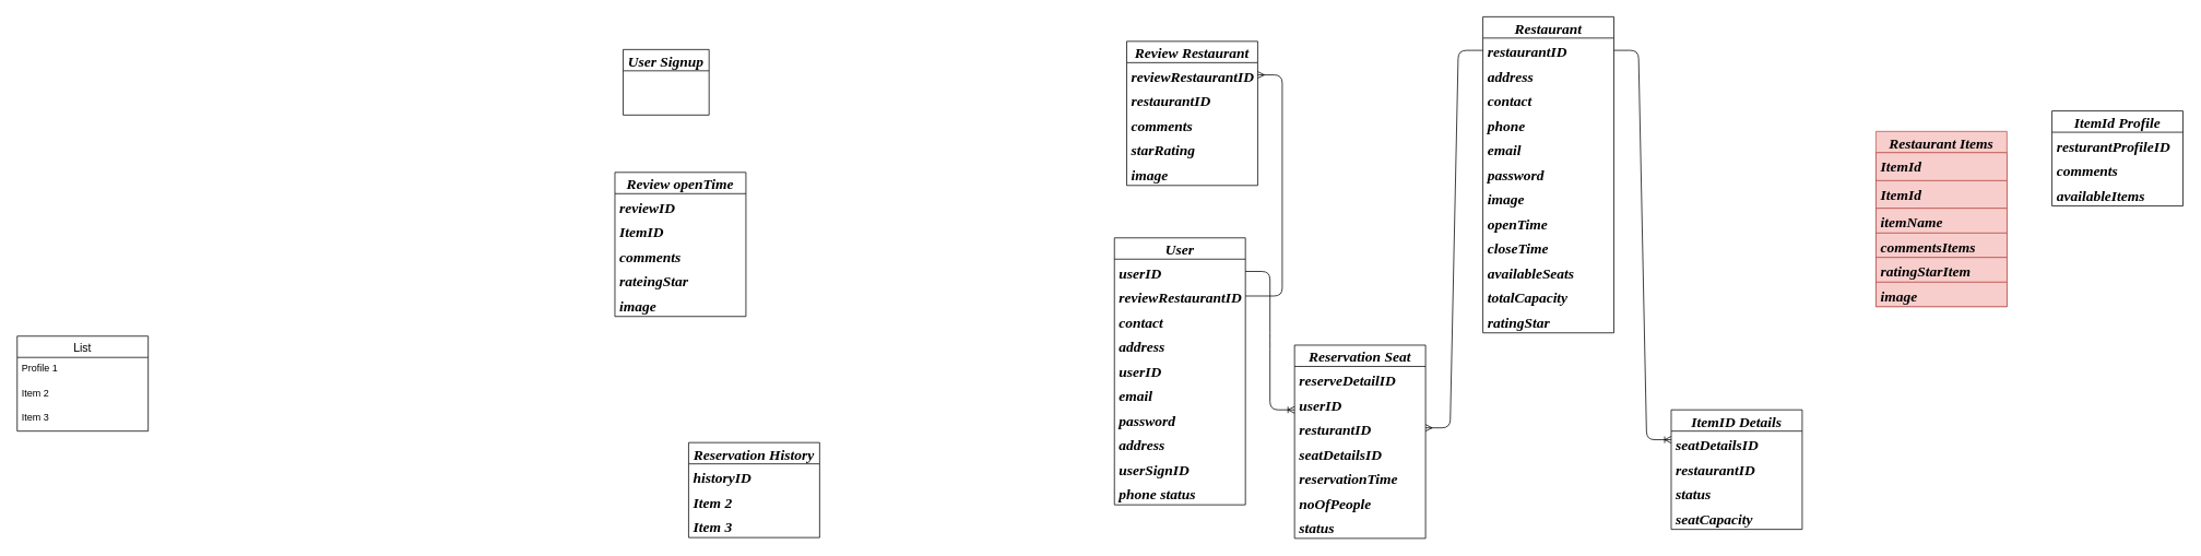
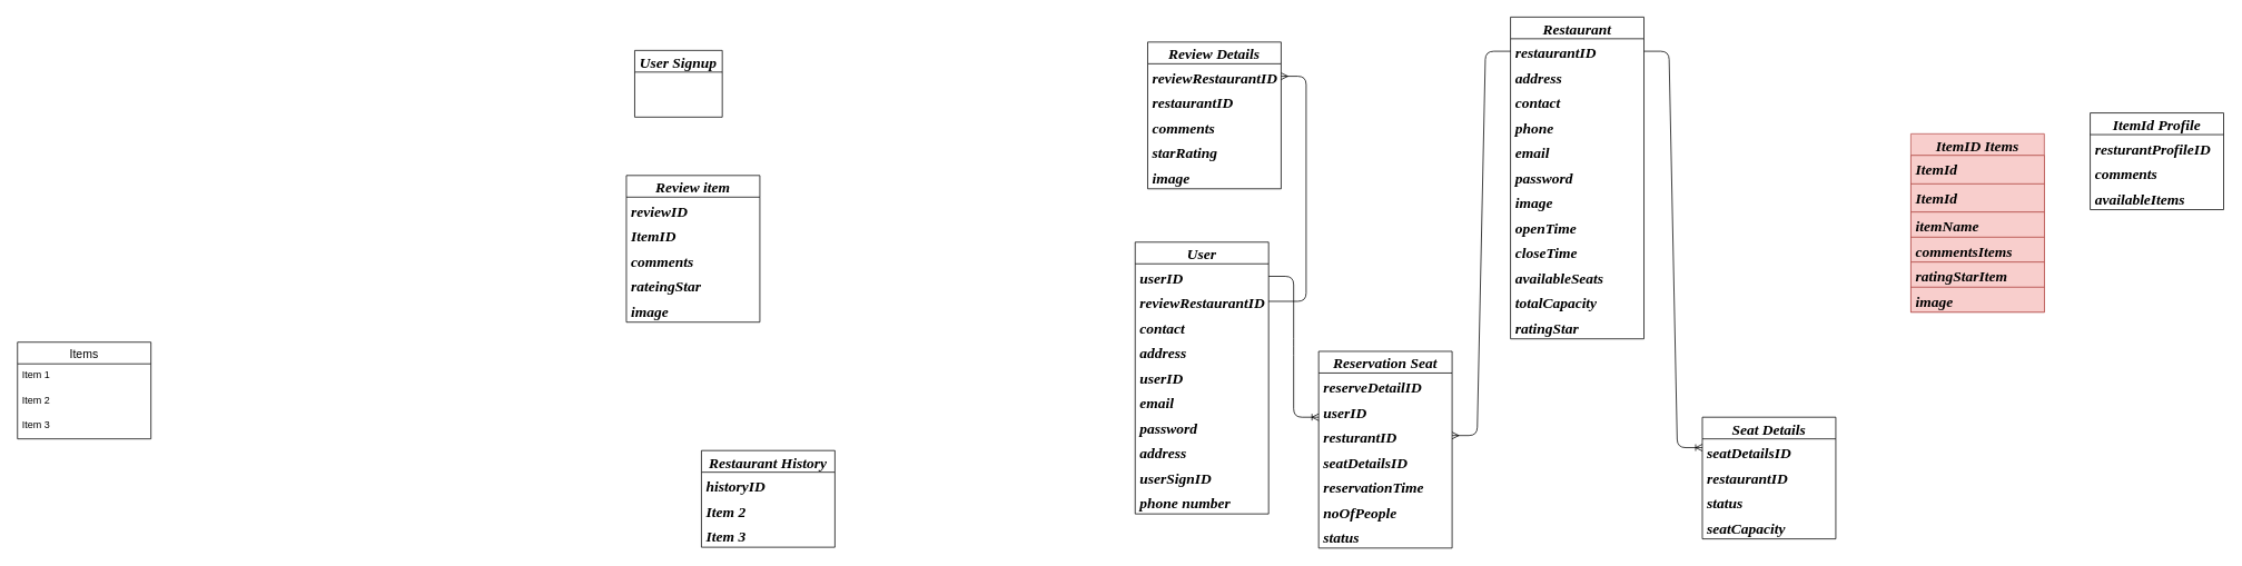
- <mxCell id="31" value="Review Restaurant" style="swimlane;fontStyle=3;childLayout=stackLayout;horizontal=1;startSize=26;horizontalStack=0;resizeParent=1;resizeParentMax=0;resizeLast=0;collapsible=1;marginBottom=0;align=center;fontSize=18;fontFamily=Times New Roman;" parent="1" vertex="1"><mxGeometry x="1375" y="50" width="160" height="176" as="geometry" /></mxCell>
+ <mxCell id="31" value="Review Details" style="swimlane;fontStyle=3;childLayout=stackLayout;horizontal=1;startSize=26;horizontalStack=0;resizeParent=1;resizeParentMax=0;resizeLast=0;collapsible=1;marginBottom=0;align=center;fontSize=18;fontFamily=Times New Roman;" parent="1" vertex="1"><mxGeometry x="1375" y="50" width="160" height="176" as="geometry" /></mxCell>
- <mxCell id="44" value="Restaurant Items" style="swimlane;fontStyle=3;childLayout=stackLayout;horizontal=1;startSize=26;horizontalStack=0;resizeParent=1;resizeParentMax=0;resizeLast=0;collapsible=1;marginBottom=0;align=center;fontSize=18;fontFamily=Times New Roman;fillColor=#f8cecc;strokeColor=#b85450;" parent="1" vertex="1"><mxGeometry x="2290" y="160" width="160" height="214" as="geometry" /></mxCell>
+ <mxCell id="44" value="ItemID Items" style="swimlane;fontStyle=3;childLayout=stackLayout;horizontal=1;startSize=26;horizontalStack=0;resizeParent=1;resizeParentMax=0;resizeLast=0;collapsible=1;marginBottom=0;align=center;fontSize=18;fontFamily=Times New Roman;fillColor=#f8cecc;strokeColor=#b85450;" parent="1" vertex="1"><mxGeometry x="2290" y="160" width="160" height="214" as="geometry" /></mxCell>
- <mxCell id="37" value="Review openTime" style="swimlane;fontStyle=3;childLayout=stackLayout;horizontal=1;startSize=26;horizontalStack=0;resizeParent=1;resizeParentMax=0;resizeLast=0;collapsible=1;marginBottom=0;align=center;fontSize=18;fontFamily=Times New Roman;" parent="1" vertex="1"><mxGeometry x="750" y="210" width="160" height="176" as="geometry" /></mxCell>
+ <mxCell id="37" value="Review item" style="swimlane;fontStyle=3;childLayout=stackLayout;horizontal=1;startSize=26;horizontalStack=0;resizeParent=1;resizeParentMax=0;resizeLast=0;collapsible=1;marginBottom=0;align=center;fontSize=18;fontFamily=Times New Roman;" parent="1" vertex="1"><mxGeometry x="750" y="210" width="160" height="176" as="geometry" /></mxCell>
- <mxCell id="71" value="List" style="swimlane;fontStyle=0;childLayout=stackLayout;horizontal=1;startSize=26;horizontalStack=0;resizeParent=1;resizeParentMax=0;resizeLast=0;collapsible=1;marginBottom=0;align=center;fontSize=14;" vertex="1" parent="1"><mxGeometry x="20" y="410" width="160" height="116" as="geometry" /></mxCell>
+ <mxCell id="71" value="Items" style="swimlane;fontStyle=0;childLayout=stackLayout;horizontal=1;startSize=26;horizontalStack=0;resizeParent=1;resizeParentMax=0;resizeLast=0;collapsible=1;marginBottom=0;align=center;fontSize=14;" vertex="1" parent="1"><mxGeometry x="20" y="410" width="160" height="116" as="geometry" /></mxCell>
- <mxCell id="72" value="Profile 1" style="text;strokeColor=none;fillColor=none;spacingLeft=4;spacingRight=4;overflow=hidden;rotatable=0;points=[[0,0.5],[1,0.5]];portConstraint=eastwest;fontSize=12;" vertex="1" parent="71"><mxGeometry y="26" width="160" height="30" as="geometry" /></mxCell>
+ <mxCell id="72" value="Item 1" style="text;strokeColor=none;fillColor=none;spacingLeft=4;spacingRight=4;overflow=hidden;rotatable=0;points=[[0,0.5],[1,0.5]];portConstraint=eastwest;fontSize=12;" vertex="1" parent="71"><mxGeometry y="26" width="160" height="30" as="geometry" /></mxCell>
- <mxCell id="65" value="ItemID Details" style="swimlane;fontStyle=3;childLayout=stackLayout;horizontal=1;startSize=26;horizontalStack=0;resizeParent=1;resizeParentMax=0;resizeLast=0;collapsible=1;marginBottom=0;align=center;fontSize=18;fontFamily=Times New Roman;" vertex="1" parent="1"><mxGeometry x="2040" y="500" width="160" height="146" as="geometry" /></mxCell>
+ <mxCell id="65" value="Seat Details" style="swimlane;fontStyle=3;childLayout=stackLayout;horizontal=1;startSize=26;horizontalStack=0;resizeParent=1;resizeParentMax=0;resizeLast=0;collapsible=1;marginBottom=0;align=center;fontSize=18;fontFamily=Times New Roman;" vertex="1" parent="1"><mxGeometry x="2040" y="500" width="160" height="146" as="geometry" /></mxCell>
- <mxCell id="51" value="Reservation History" style="swimlane;fontStyle=3;childLayout=stackLayout;horizontal=1;startSize=26;horizontalStack=0;resizeParent=1;resizeParentMax=0;resizeLast=0;collapsible=1;marginBottom=0;align=center;fontSize=18;fontFamily=Times New Roman;" parent="1" vertex="1"><mxGeometry x="840" y="540" width="160" height="116" as="geometry" /></mxCell>
+ <mxCell id="51" value="Restaurant History" style="swimlane;fontStyle=3;childLayout=stackLayout;horizontal=1;startSize=26;horizontalStack=0;resizeParent=1;resizeParentMax=0;resizeLast=0;collapsible=1;marginBottom=0;align=center;fontSize=18;fontFamily=Times New Roman;" parent="1" vertex="1"><mxGeometry x="840" y="540" width="160" height="116" as="geometry" /></mxCell>
- <mxCell id="12" value="phone status" style="text;strokeColor=none;fillColor=none;spacingLeft=4;spacingRight=4;overflow=hidden;rotatable=0;points=[[0,0.5],[1,0.5]];portConstraint=eastwest;fontSize=18;fontFamily=Times New Roman;fontStyle=3" parent="2" vertex="1"><mxGeometry y="296" width="160" height="30" as="geometry" /></mxCell>
+ <mxCell id="12" value="phone number" style="text;strokeColor=none;fillColor=none;spacingLeft=4;spacingRight=4;overflow=hidden;rotatable=0;points=[[0,0.5],[1,0.5]];portConstraint=eastwest;fontSize=18;fontFamily=Times New Roman;fontStyle=3" parent="2" vertex="1"><mxGeometry y="296" width="160" height="30" as="geometry" /></mxCell>
